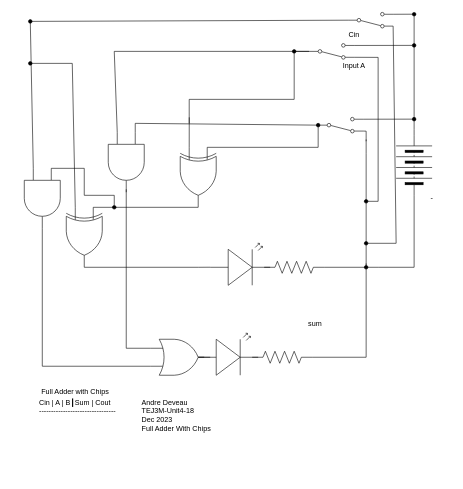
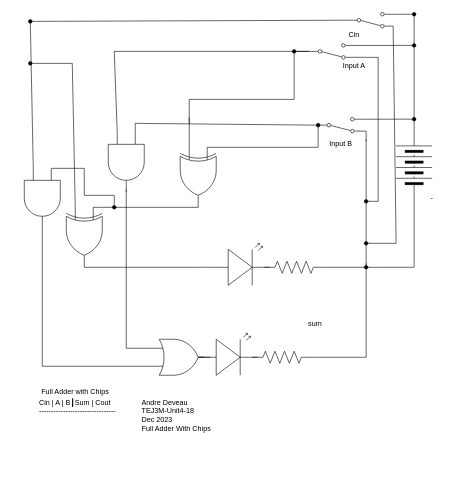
+ <mxCell id="16" value="Input B" style="text;strokeColor=none;align=center;fillColor=none;html=1;verticalAlign=middle;whiteSpace=wrap;rounded=0;labelBackgroundColor=none;" vertex="1" parent="1"><mxGeometry x="537.5" y="225" width="60" height="30" as="geometry" /></mxCell>
